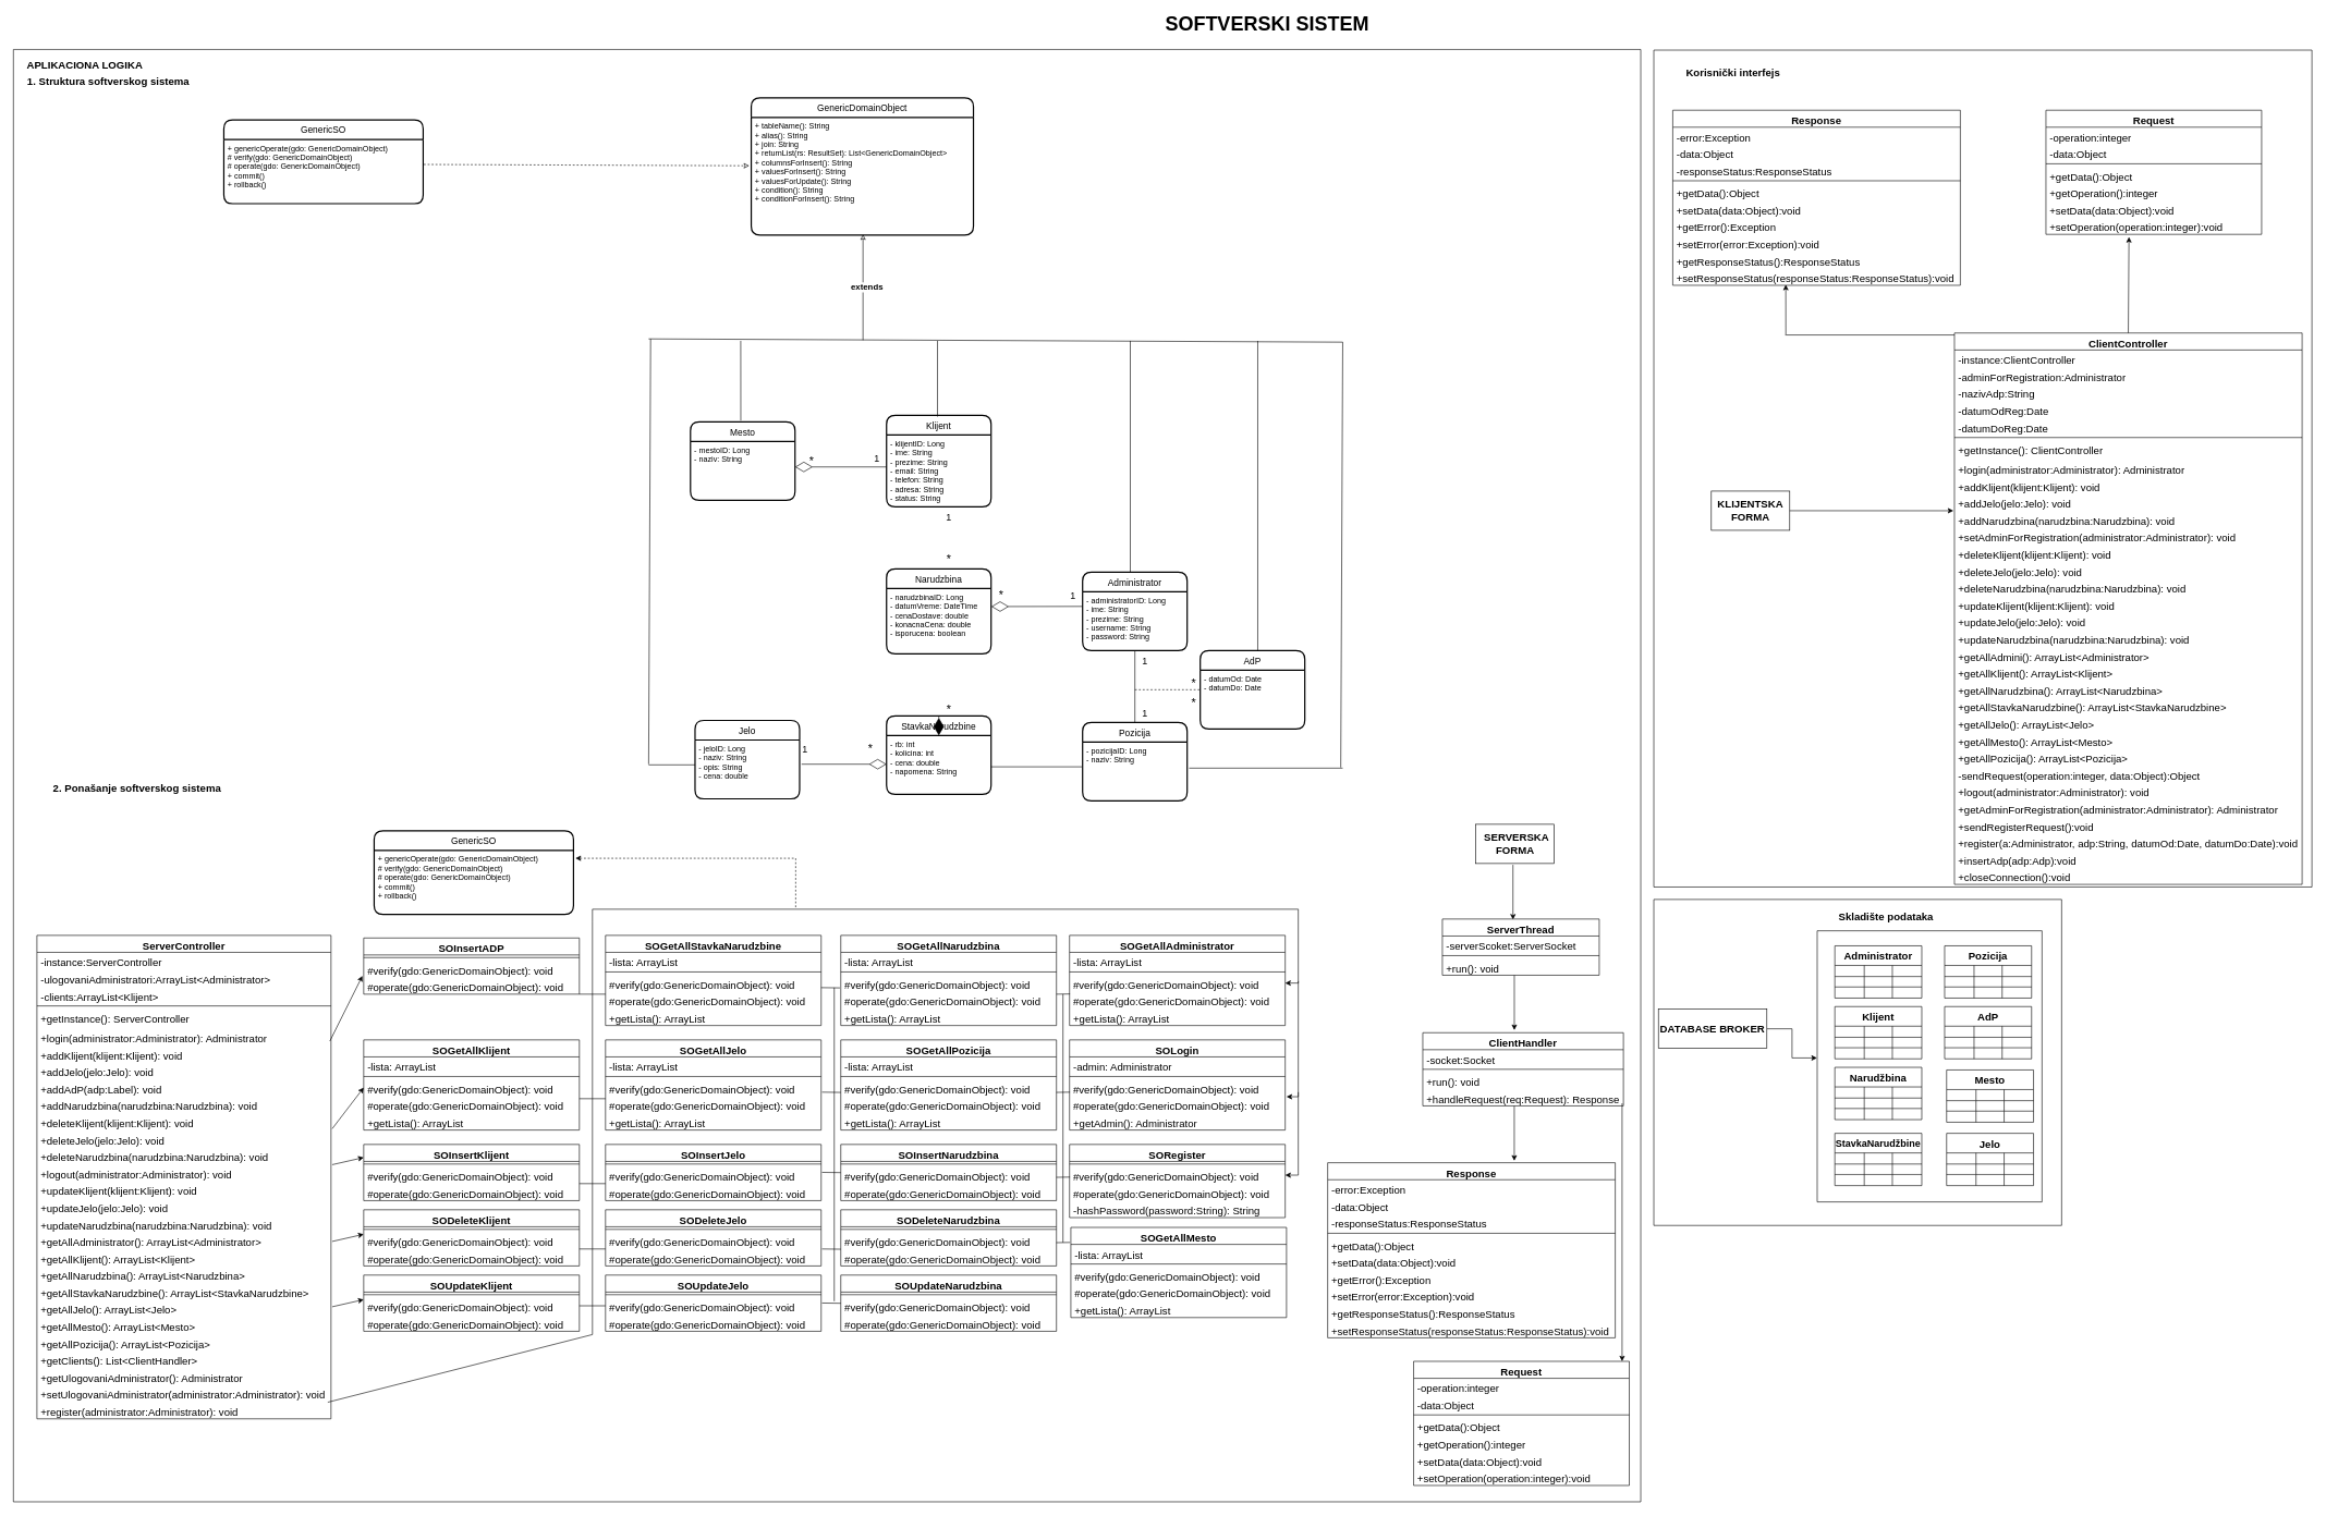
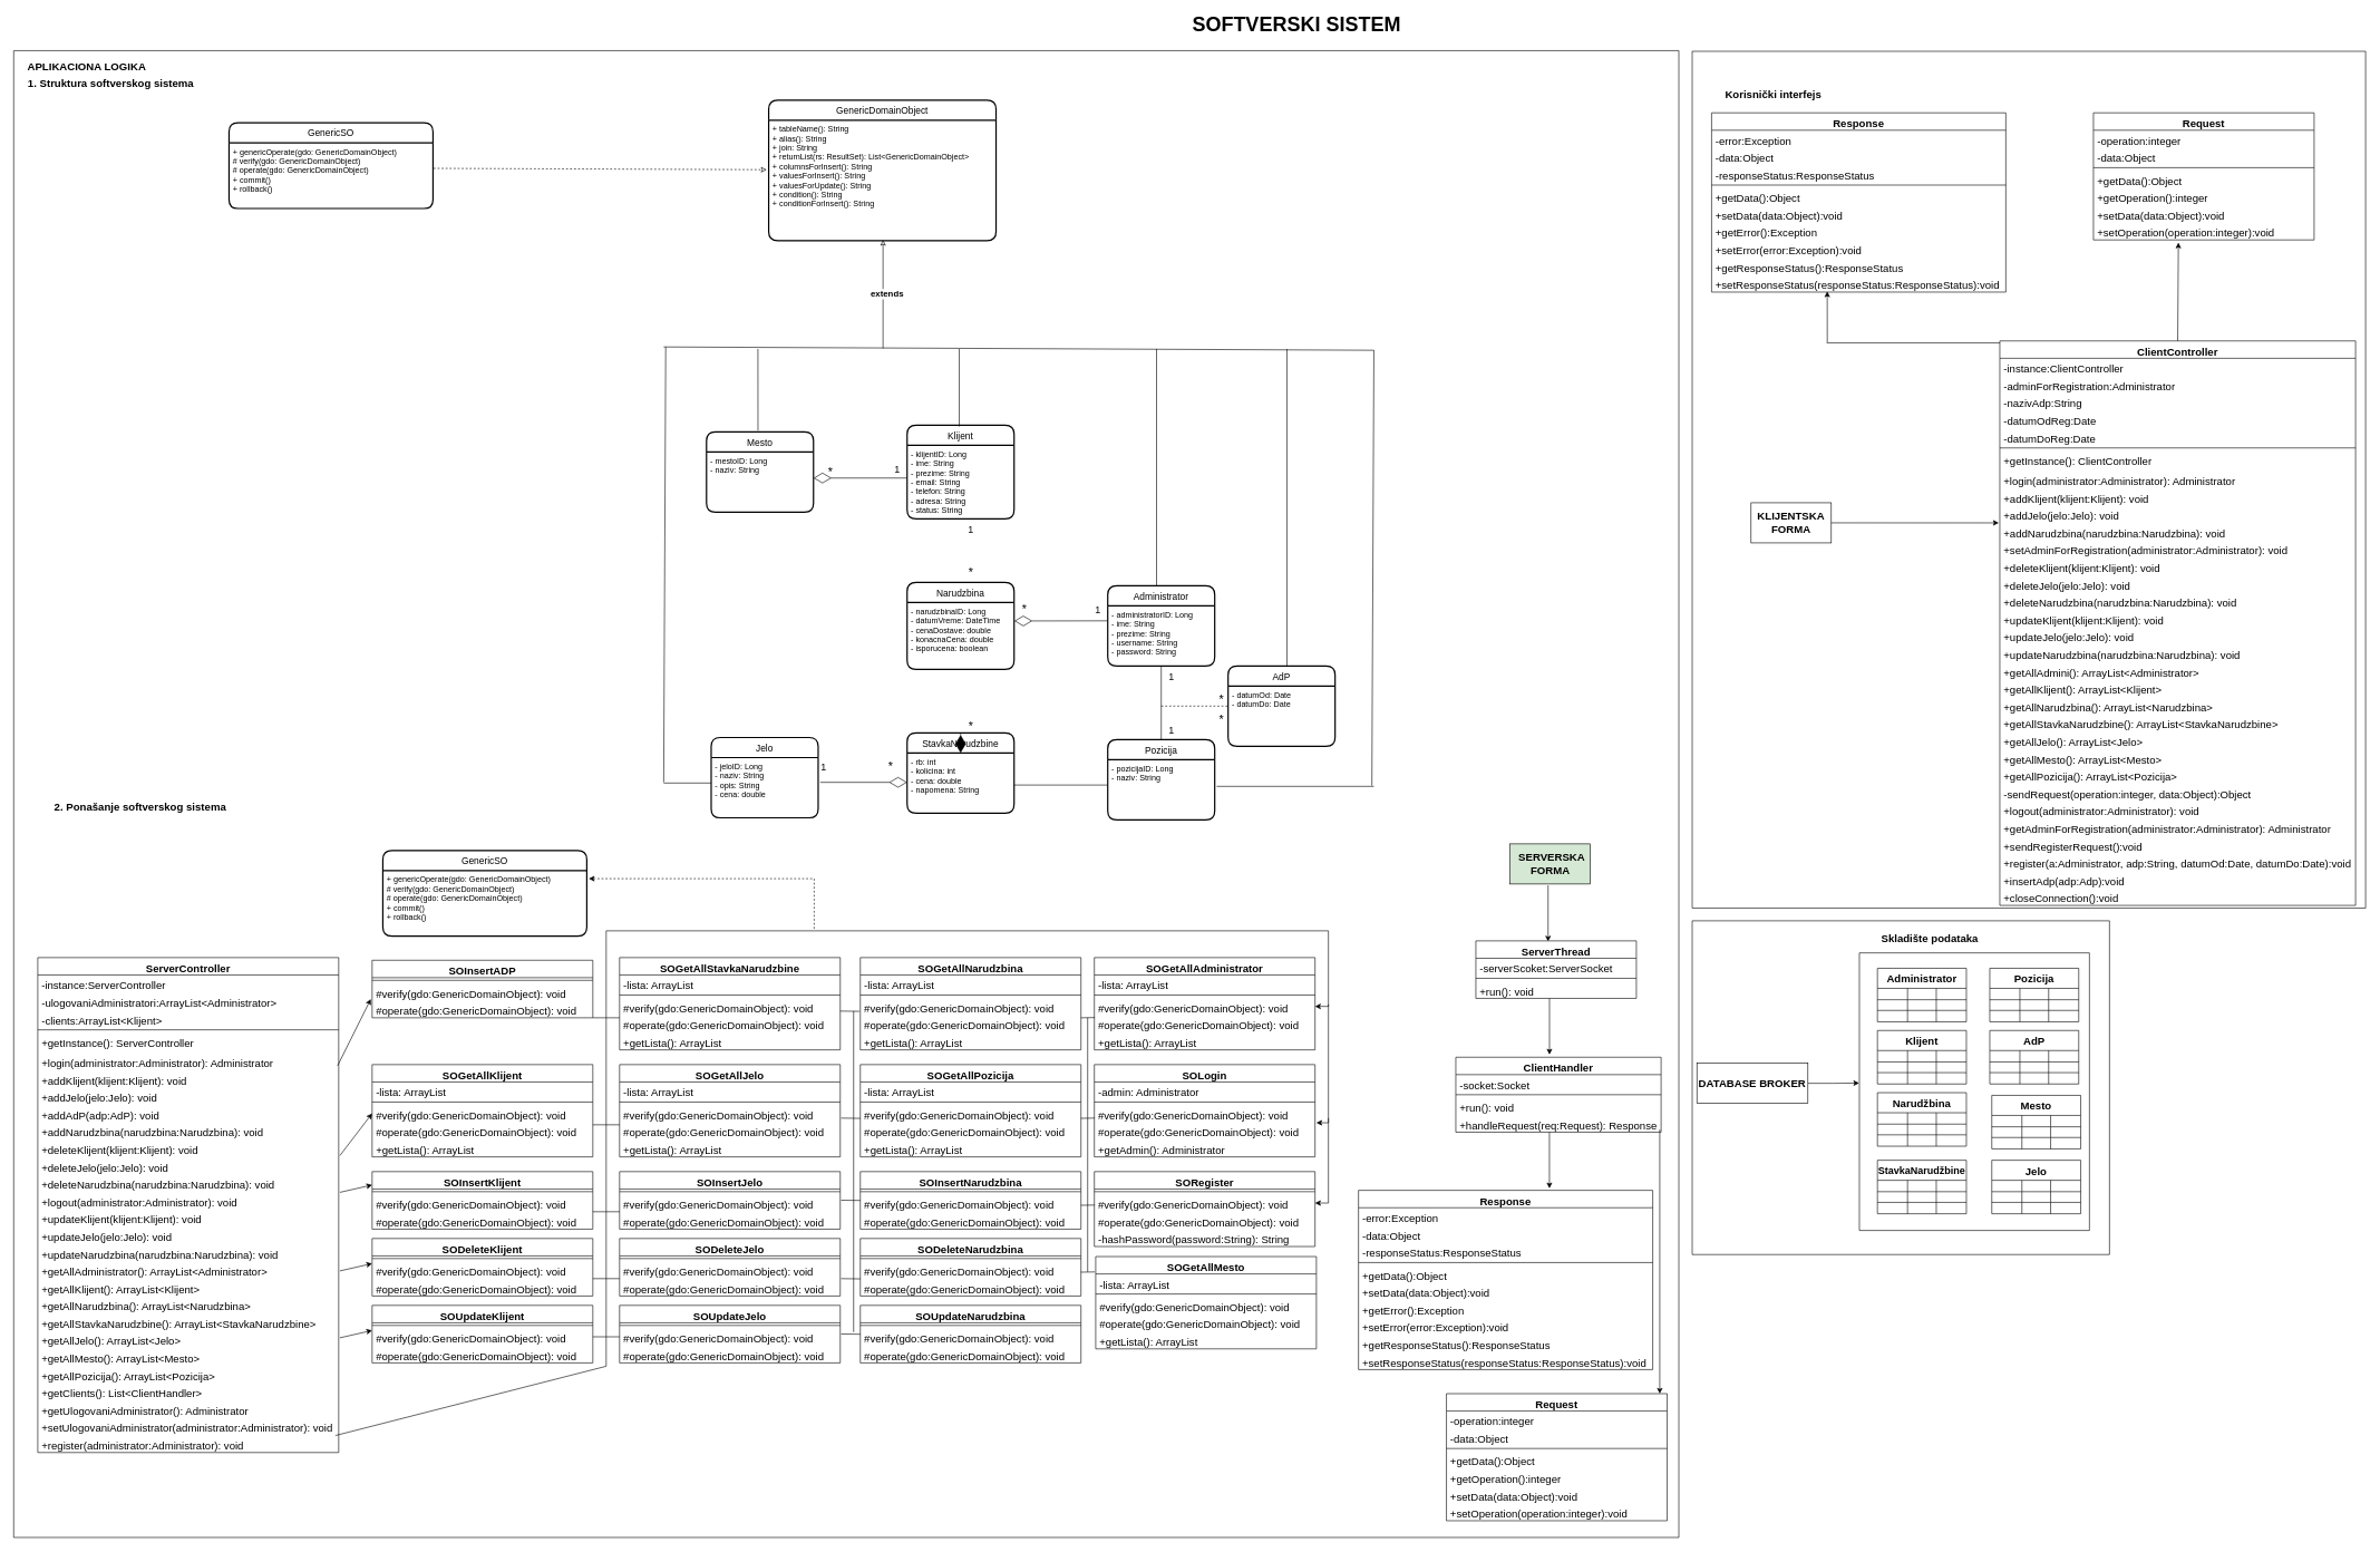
- <mxCell id="88" value="Korisnički interfejs" style="text;html=1;align=center;verticalAlign=middle;resizable=0;points=[];autosize=1;strokeColor=none;fillColor=none;fontSize=16;fontStyle=1" vertex="1" parent="52"><mxGeometry x="47" y="18" width="147" height="31" as="geometry" /></mxCell>
+ <mxCell id="88" value="Korisnički interfejs" style="text;html=1;align=center;verticalAlign=middle;resizable=0;points=[];autosize=1;strokeColor=none;fillColor=none;fontSize=16;fontStyle=1" vertex="1" parent="52"><mxGeometry x="47" y="48" width="147" height="31" as="geometry" /></mxCell>
- <mxCell id="13" value="&lt;b&gt;&amp;nbsp;SERVERSKA FORMA&lt;/b&gt;" style="rounded=0;whiteSpace=wrap;html=1;fontSize=16;" vertex="1" parent="2"><mxGeometry x="2237.5" y="1186" width="120" height="60" as="geometry" /></mxCell>
+ <mxCell id="13" value="&lt;b&gt;&amp;nbsp;SERVERSKA FORMA&lt;/b&gt;" style="rounded=0;whiteSpace=wrap;html=1;fontSize=16;fillColor=#d5e8d4;" vertex="1" parent="2"><mxGeometry x="2237.5" y="1186" width="120" height="60" as="geometry" /></mxCell>
- <mxCell id="219" value="&lt;b&gt;DATABASE BROKER&lt;br&gt;&lt;/b&gt;" style="rounded=0;whiteSpace=wrap;html=1;fontSize=16;" vertex="1" parent="111"><mxGeometry x="7" y="168" width="166" height="60" as="geometry" /></mxCell>
+ <mxCell id="219" value="&lt;b&gt;DATABASE BROKER&lt;br&gt;&lt;/b&gt;" style="rounded=0;whiteSpace=wrap;html=1;fontSize=16;" vertex="1" parent="111"><mxGeometry x="7" y="213" width="166" height="60" as="geometry" /></mxCell>
- <mxCell id="329" value="+addAdP(adp:Label): void" style="text;strokeColor=none;fillColor=none;align=left;verticalAlign=top;spacingLeft=4;spacingRight=4;overflow=hidden;rotatable=0;points=[[0,0.5],[1,0.5]];portConstraint=eastwest;rounded=0;fontSize=16;" vertex="1" parent="320"><mxGeometry y="220" width="450" height="26" as="geometry" /></mxCell>
+ <mxCell id="329" value="+addAdP(adp:AdP): void" style="text;strokeColor=none;fillColor=none;align=left;verticalAlign=top;spacingLeft=4;spacingRight=4;overflow=hidden;rotatable=0;points=[[0,0.5],[1,0.5]];portConstraint=eastwest;rounded=0;fontSize=16;" vertex="1" parent="320"><mxGeometry y="220" width="450" height="26" as="geometry" /></mxCell>
